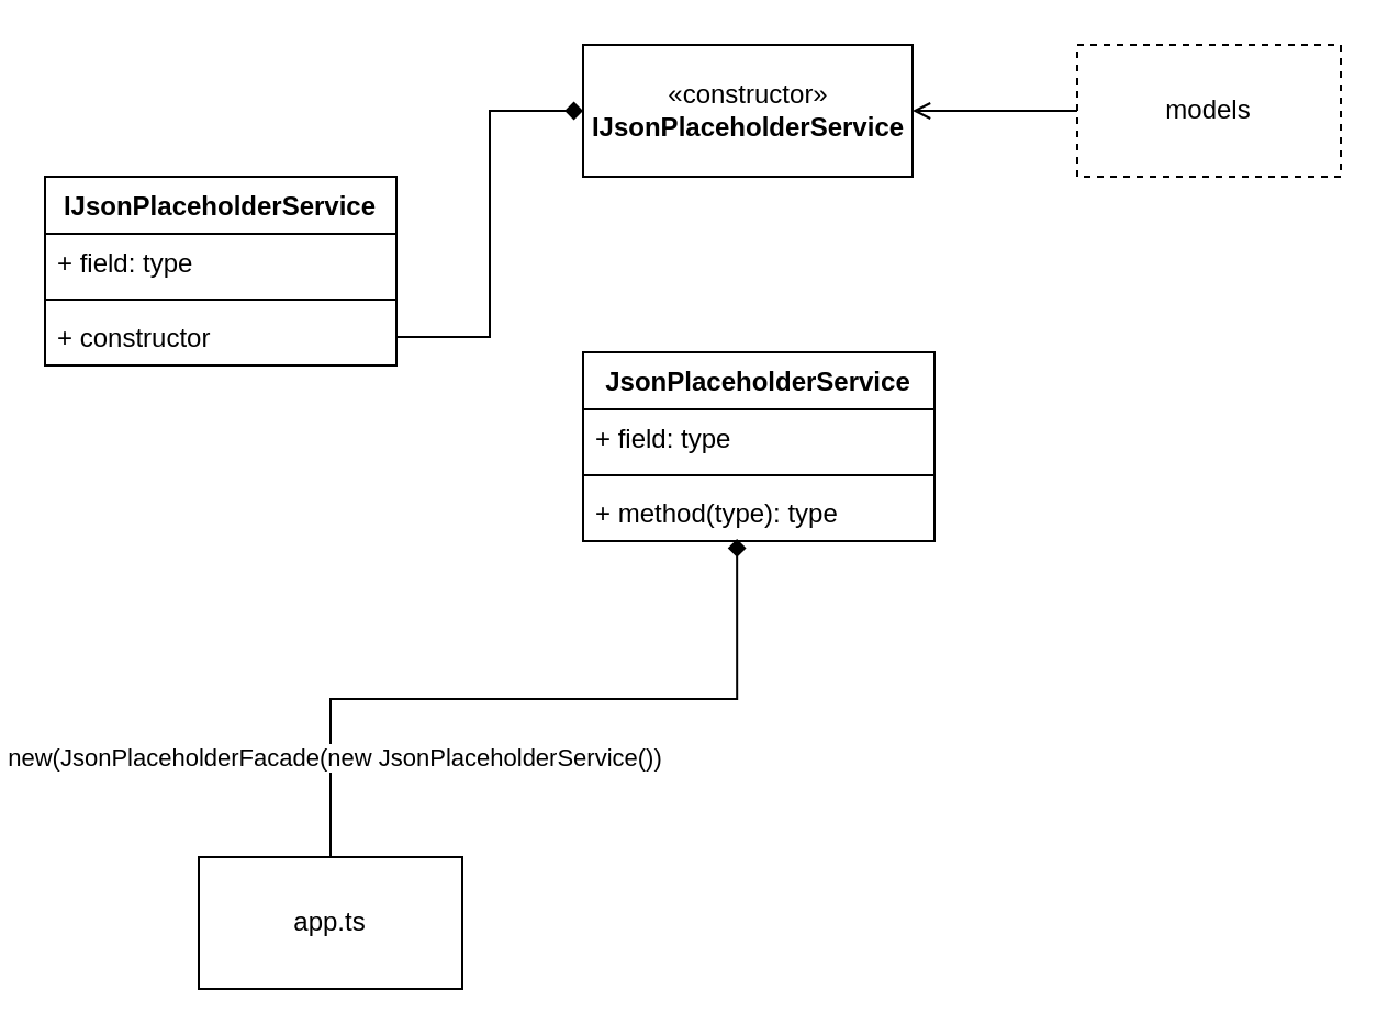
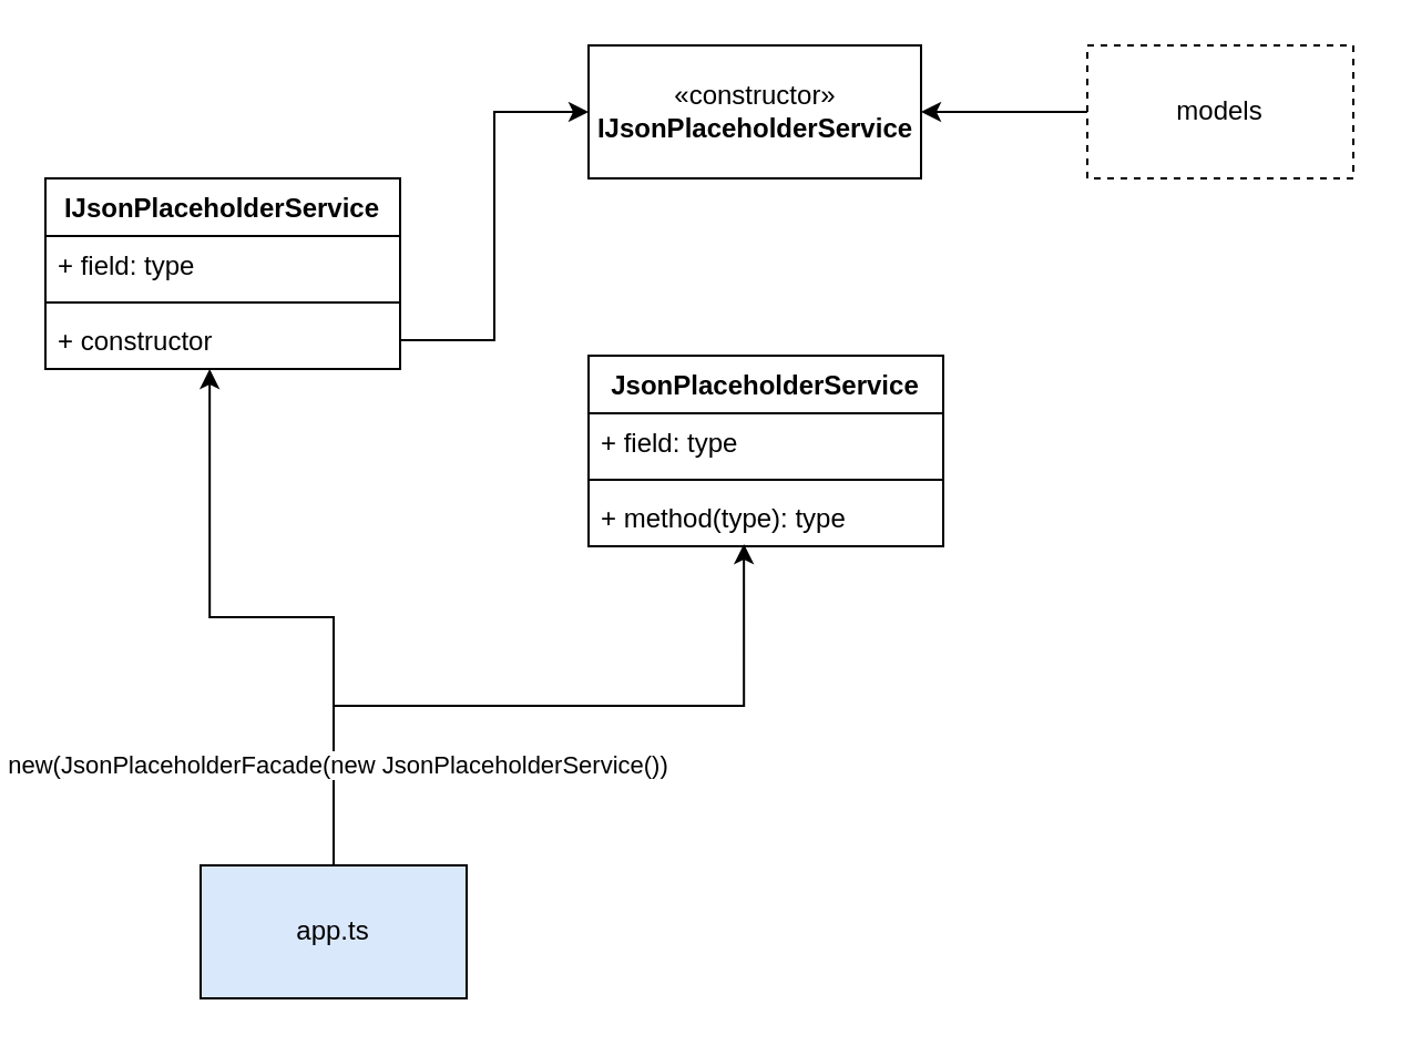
- <mxCell id="13" style="edgeStyle=orthogonalEdgeStyle;rounded=0;orthogonalLoop=1;jettySize=auto;html=1;entryX=0;entryY=0.5;entryDx=0;entryDy=0;endArrow=diamond;" edge="1" parent="1" source="12" target="4"><mxGeometry relative="1" as="geometry" /></mxCell>
+ <mxCell id="13" style="edgeStyle=orthogonalEdgeStyle;rounded=0;orthogonalLoop=1;jettySize=auto;html=1;entryX=0;entryY=0.5;entryDx=0;entryDy=0;" edge="1" parent="1" source="12" target="4"><mxGeometry relative="1" as="geometry" /></mxCell>
- <mxCell id="2" style="edgeStyle=orthogonalEdgeStyle;rounded=0;orthogonalLoop=1;jettySize=auto;html=1;entryX=1;entryY=0.5;entryDx=0;entryDy=0;endArrow=open;" edge="1" parent="1" source="3" target="4"><mxGeometry relative="1" as="geometry" /></mxCell>
+ <mxCell id="2" style="edgeStyle=orthogonalEdgeStyle;rounded=0;orthogonalLoop=1;jettySize=auto;html=1;entryX=1;entryY=0.5;entryDx=0;entryDy=0;" edge="1" parent="1" source="3" target="4"><mxGeometry relative="1" as="geometry" /></mxCell>
- <mxCell id="15" style="edgeStyle=orthogonalEdgeStyle;rounded=0;orthogonalLoop=1;jettySize=auto;html=1;entryX=0.438;entryY=0.962;entryDx=0;entryDy=0;entryPerimeter=0;endArrow=diamond;" edge="1" parent="1" source="17" target="8"><mxGeometry relative="1" as="geometry" /></mxCell>
+ <mxCell id="15" style="edgeStyle=orthogonalEdgeStyle;rounded=0;orthogonalLoop=1;jettySize=auto;html=1;entryX=0.438;entryY=0.962;entryDx=0;entryDy=0;entryPerimeter=0;" edge="1" parent="1" source="17" target="8"><mxGeometry relative="1" as="geometry" /></mxCell>
+ <mxCell id="14" style="edgeStyle=orthogonalEdgeStyle;rounded=0;orthogonalLoop=1;jettySize=auto;html=1;entryX=0.463;entryY=1;entryDx=0;entryDy=0;entryPerimeter=0;" edge="1" parent="1" source="17" target="12"><mxGeometry relative="1" as="geometry" /></mxCell>
- <mxCell id="17" value="app.ts" style="rounded=0;whiteSpace=wrap;html=1;" vertex="1" parent="1"><mxGeometry x="90" y="390" width="120" height="60" as="geometry" /></mxCell>
+ <mxCell id="17" value="app.ts" style="rounded=0;whiteSpace=wrap;html=1;fillColor=#dae8fc;" vertex="1" parent="1"><mxGeometry x="90" y="390" width="120" height="60" as="geometry" /></mxCell>
